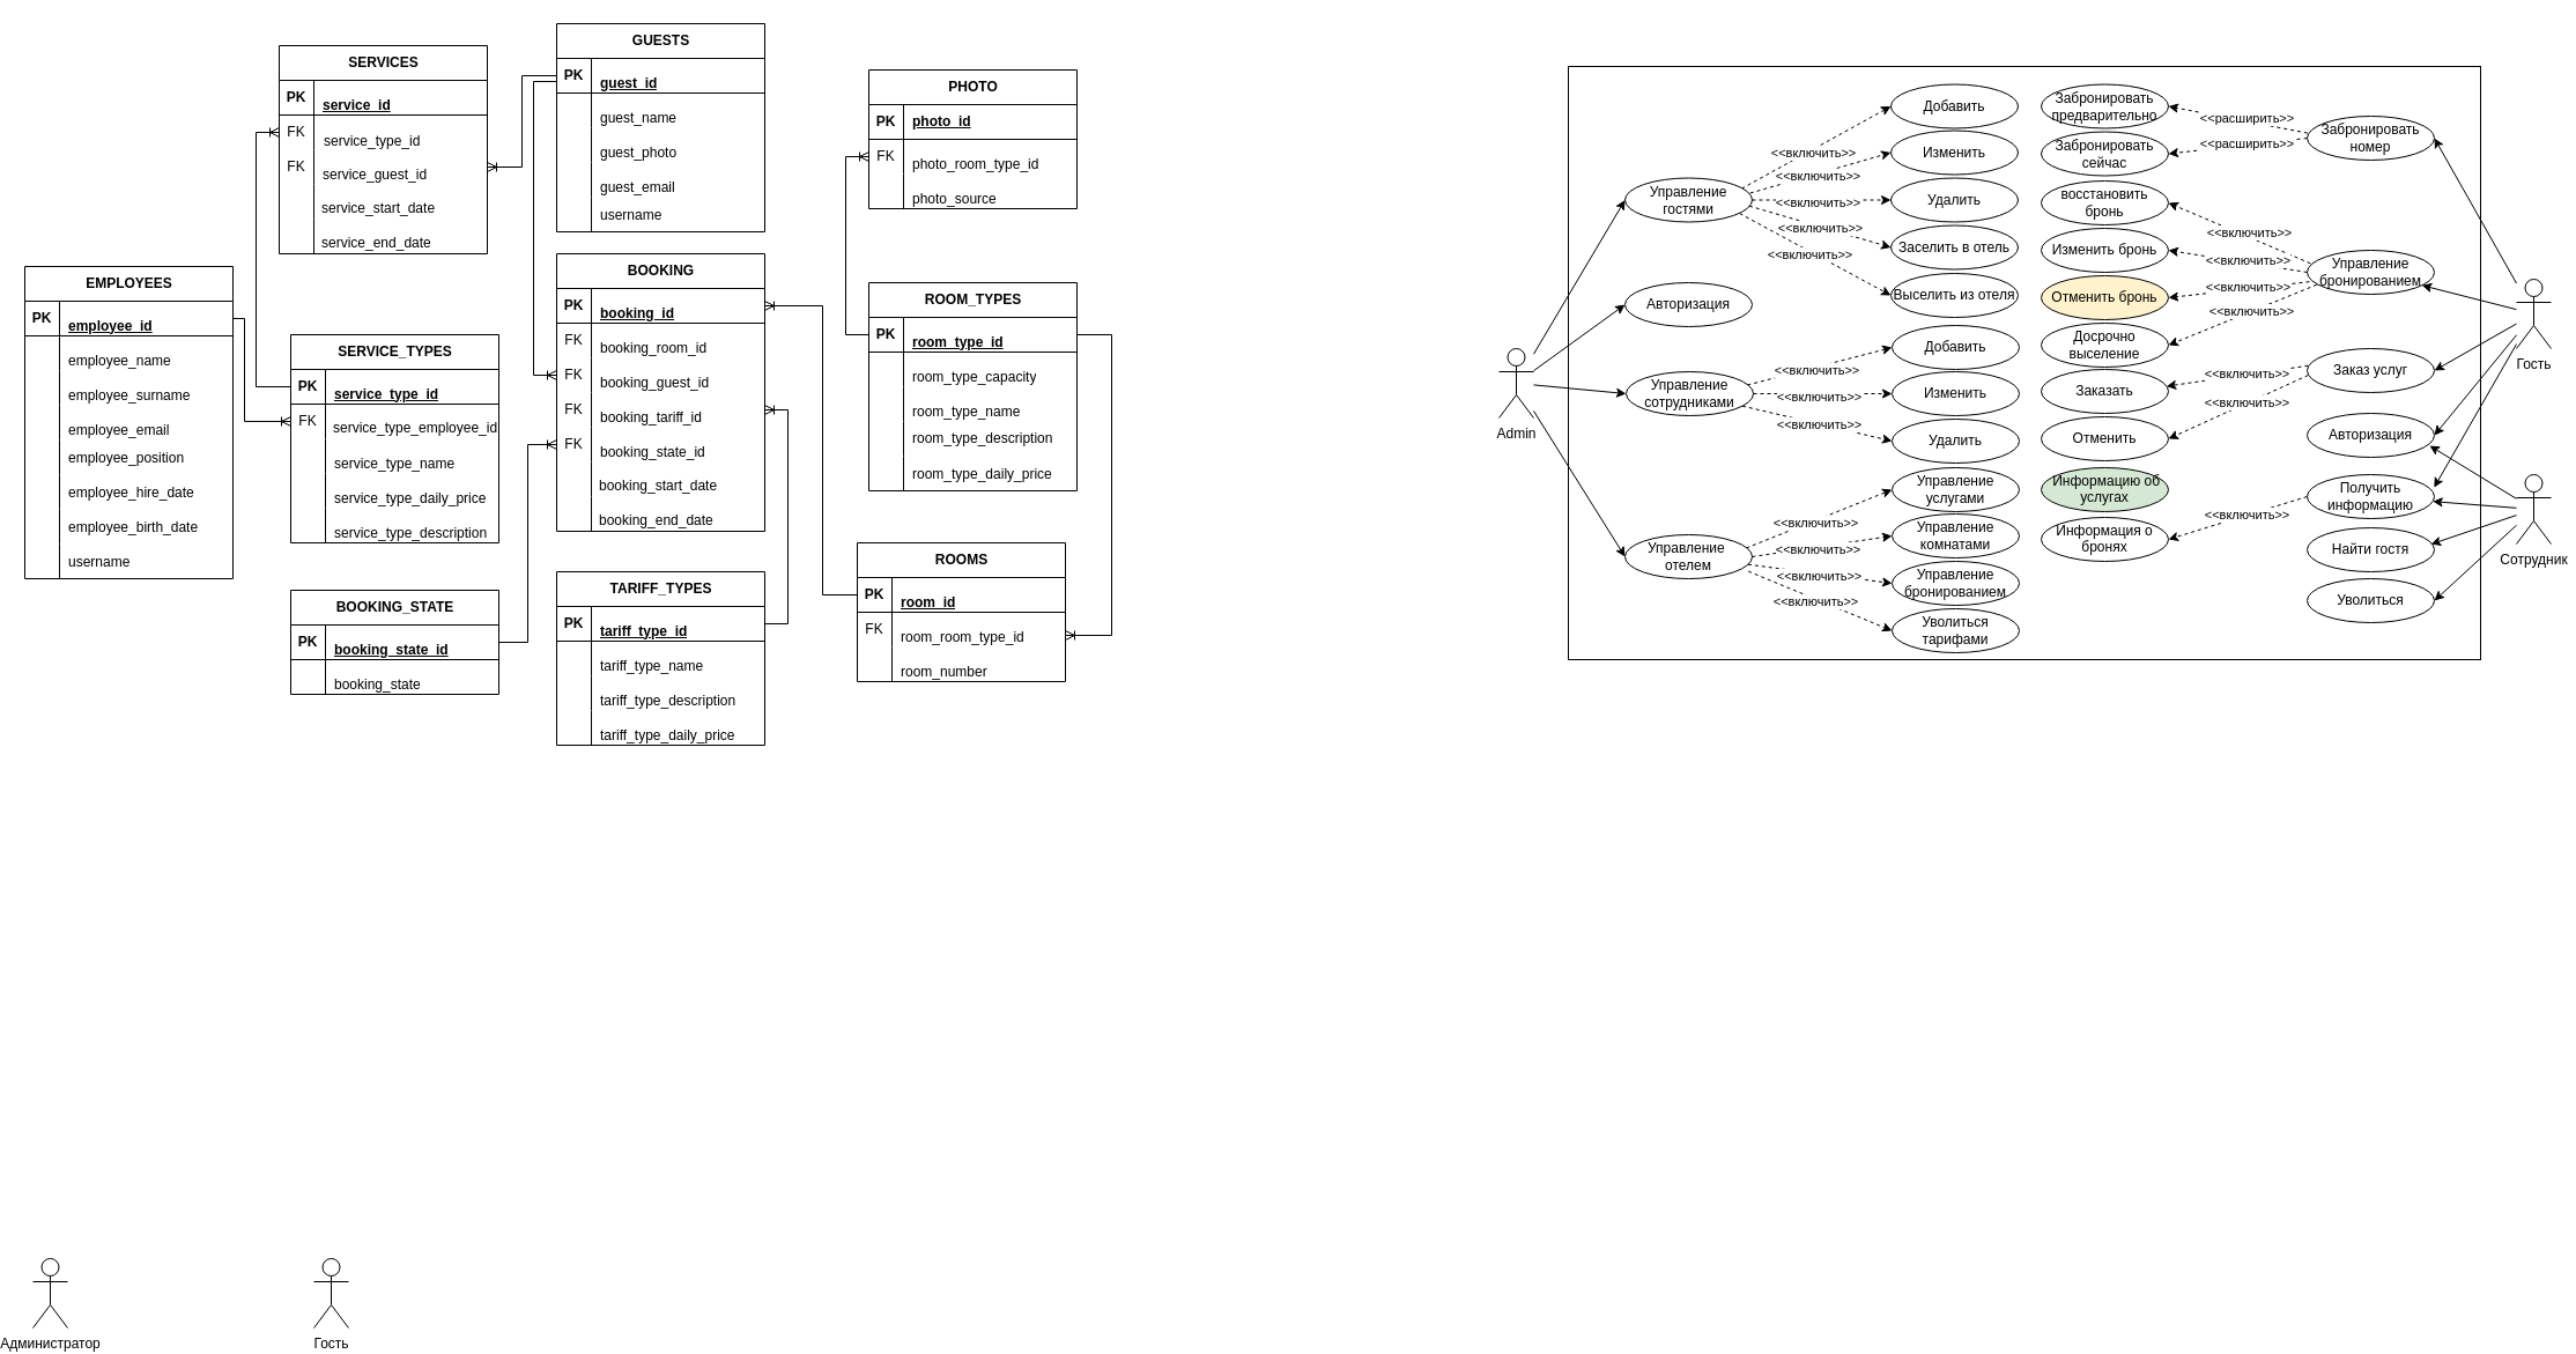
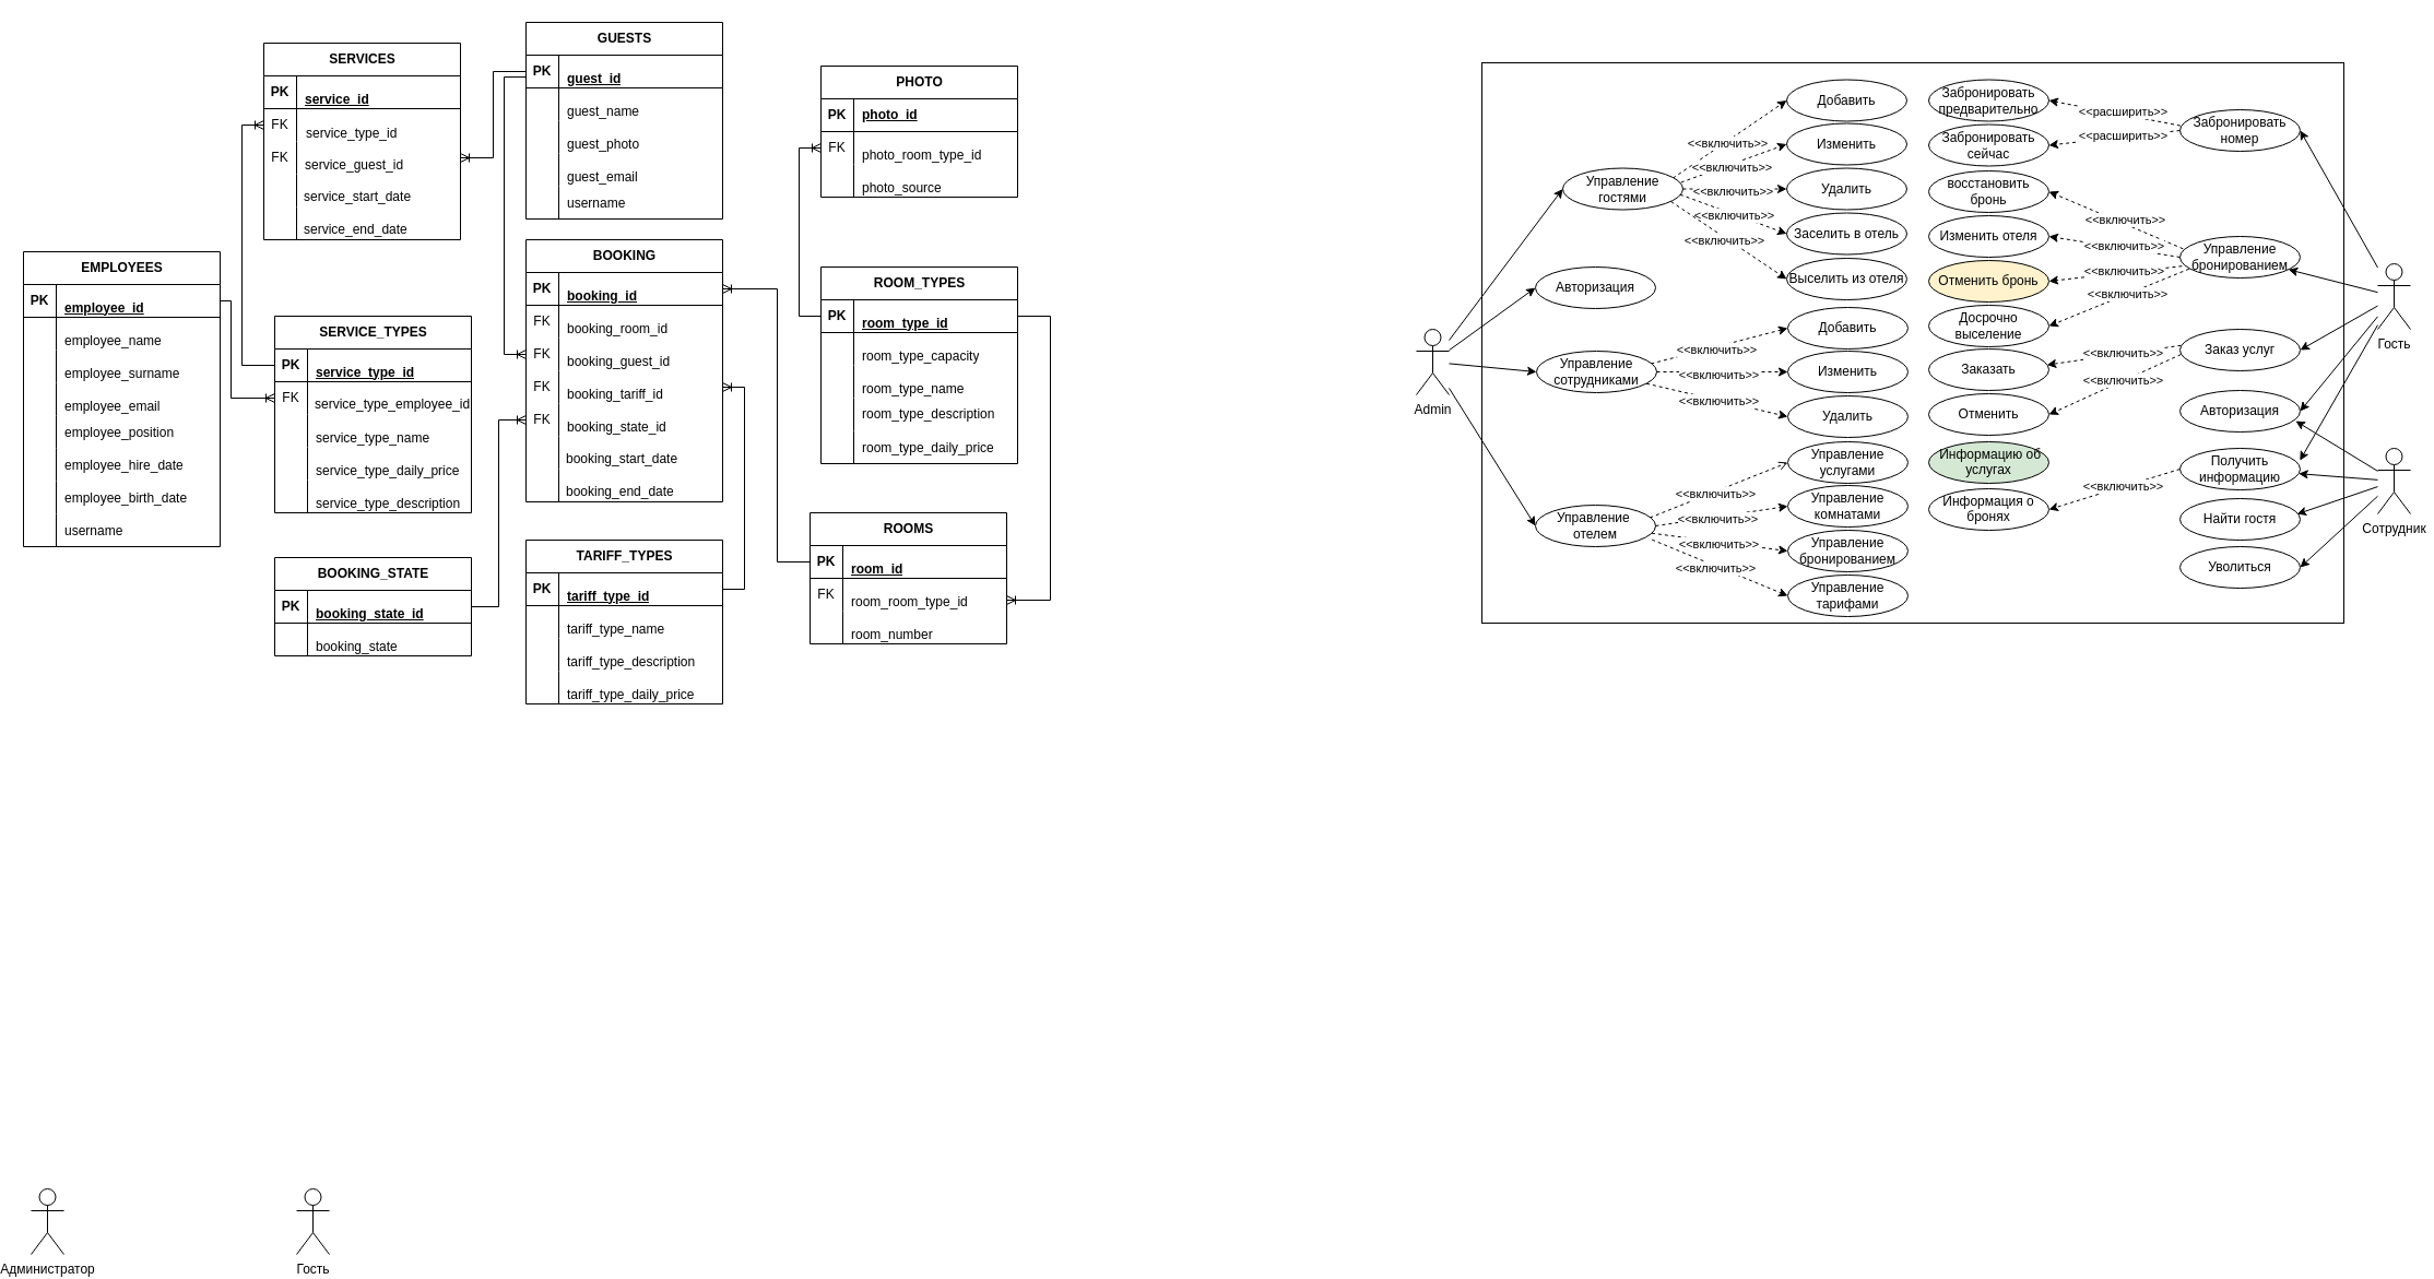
- <mxCell id="202" value="Управление гостями" style="ellipse;whiteSpace=wrap;html=1;" parent="1" vertex="1"><mxGeometry x="1404" y="153.5" width="110" height="38" as="geometry" /></mxCell>
+ <mxCell id="202" value="Управление гостями" style="ellipse;whiteSpace=wrap;html=1;" parent="1" vertex="1"><mxGeometry x="1429" y="153.5" width="110" height="38" as="geometry" /></mxCell>
- <mxCell id="248" value="Изменить бронь" style="ellipse;whiteSpace=wrap;html=1;" parent="1" vertex="1"><mxGeometry x="1764" y="197" width="110" height="38" as="geometry" /></mxCell>
+ <mxCell id="248" value="Изменить отеля" style="ellipse;whiteSpace=wrap;html=1;" parent="1" vertex="1"><mxGeometry x="1764" y="197" width="110" height="38" as="geometry" /></mxCell>
- <mxCell id="225" style="rounded=0;orthogonalLoop=1;jettySize=auto;html=1;entryX=0;entryY=0.5;entryDx=0;entryDy=0;exitX=0.953;exitY=0.302;exitDx=0;exitDy=0;exitPerimeter=0;dashed=1;endArrow=classic;endFill=1;" parent="1" source="227" target="228" edge="1"><mxGeometry relative="1" as="geometry" /></mxCell>
+ <mxCell id="225" style="rounded=0;orthogonalLoop=1;jettySize=auto;html=1;entryX=0;entryY=0.5;entryDx=0;entryDy=0;exitX=0.953;exitY=0.302;exitDx=0;exitDy=0;exitPerimeter=0;dashed=1;endArrow=open;endFill=1;" parent="1" source="227" target="228" edge="1"><mxGeometry relative="1" as="geometry" /></mxCell>
- <mxCell id="237" value="Уволиться тарифами" style="ellipse;whiteSpace=wrap;html=1;" parent="1" vertex="1"><mxGeometry x="1635" y="526" width="110" height="38" as="geometry" /></mxCell>
+ <mxCell id="237" value="Управление тарифами" style="ellipse;whiteSpace=wrap;html=1;" parent="1" vertex="1"><mxGeometry x="1635" y="526" width="110" height="38" as="geometry" /></mxCell>
